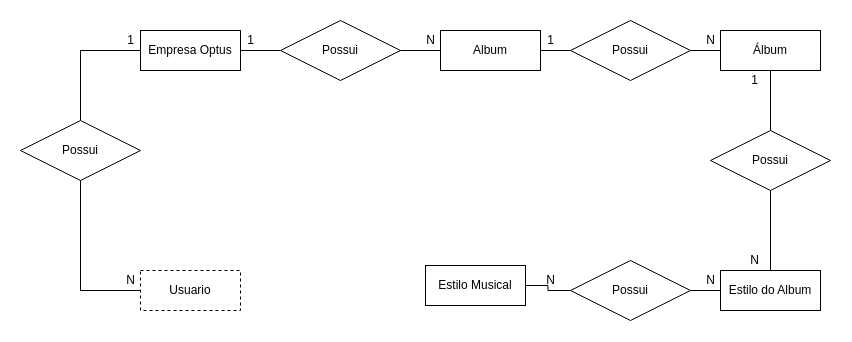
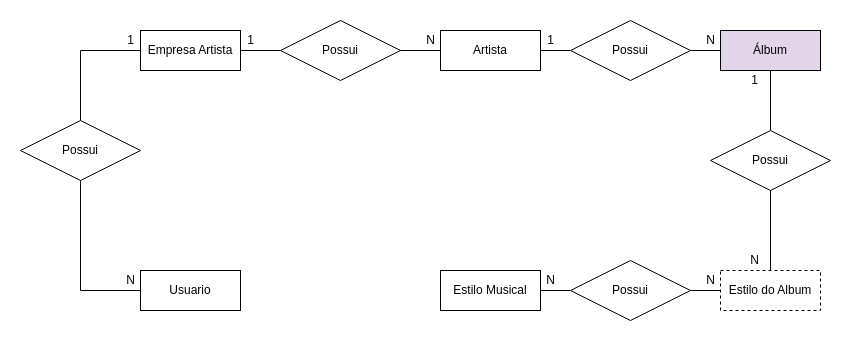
- <mxCell id="3" value="Empresa Optus" style="whiteSpace=wrap;html=1;align=center;" parent="1" vertex="1"><mxGeometry x="140" y="30" width="100" height="40" as="geometry" /></mxCell>
+ <mxCell id="3" value="Empresa Artista" style="whiteSpace=wrap;html=1;align=center;" parent="1" vertex="1"><mxGeometry x="140" y="30" width="100" height="40" as="geometry" /></mxCell>
- <mxCell id="11" value="Album" style="whiteSpace=wrap;html=1;align=center;" parent="1" vertex="1"><mxGeometry x="440" y="30" width="100" height="40" as="geometry" /></mxCell>
+ <mxCell id="11" value="Artista" style="whiteSpace=wrap;html=1;align=center;" parent="1" vertex="1"><mxGeometry x="440" y="30" width="100" height="40" as="geometry" /></mxCell>
- <mxCell id="5" value="Álbum" style="whiteSpace=wrap;html=1;align=center;" parent="1" vertex="1"><mxGeometry x="720" y="30" width="100" height="40" as="geometry" /></mxCell>
+ <mxCell id="5" value="Álbum" style="whiteSpace=wrap;html=1;align=center;fillColor=#e1d5e7;" parent="1" vertex="1"><mxGeometry x="720" y="30" width="100" height="40" as="geometry" /></mxCell>
- <mxCell id="6" value="Estilo Musical" style="whiteSpace=wrap;html=1;align=center;" parent="1" vertex="1"><mxGeometry x="425" y="265" width="100" height="40" as="geometry" /></mxCell>
+ <mxCell id="6" value="Estilo Musical" style="whiteSpace=wrap;html=1;align=center;" parent="1" vertex="1"><mxGeometry x="440" y="270" width="100" height="40" as="geometry" /></mxCell>
- <mxCell id="20" value="Usuario" style="whiteSpace=wrap;html=1;align=center;dashed=1;" parent="1" vertex="1"><mxGeometry x="140" y="270" width="100" height="40" as="geometry" /></mxCell>
+ <mxCell id="20" value="Usuario" style="whiteSpace=wrap;html=1;align=center;" parent="1" vertex="1"><mxGeometry x="140" y="270" width="100" height="40" as="geometry" /></mxCell>
- <mxCell id="25" value="Estilo do Album" style="whiteSpace=wrap;html=1;align=center;" parent="1" vertex="1"><mxGeometry x="720" y="270" width="100" height="40" as="geometry" /></mxCell>
+ <mxCell id="25" value="Estilo do Album" style="whiteSpace=wrap;html=1;align=center;dashed=1;" parent="1" vertex="1"><mxGeometry x="720" y="270" width="100" height="40" as="geometry" /></mxCell>
